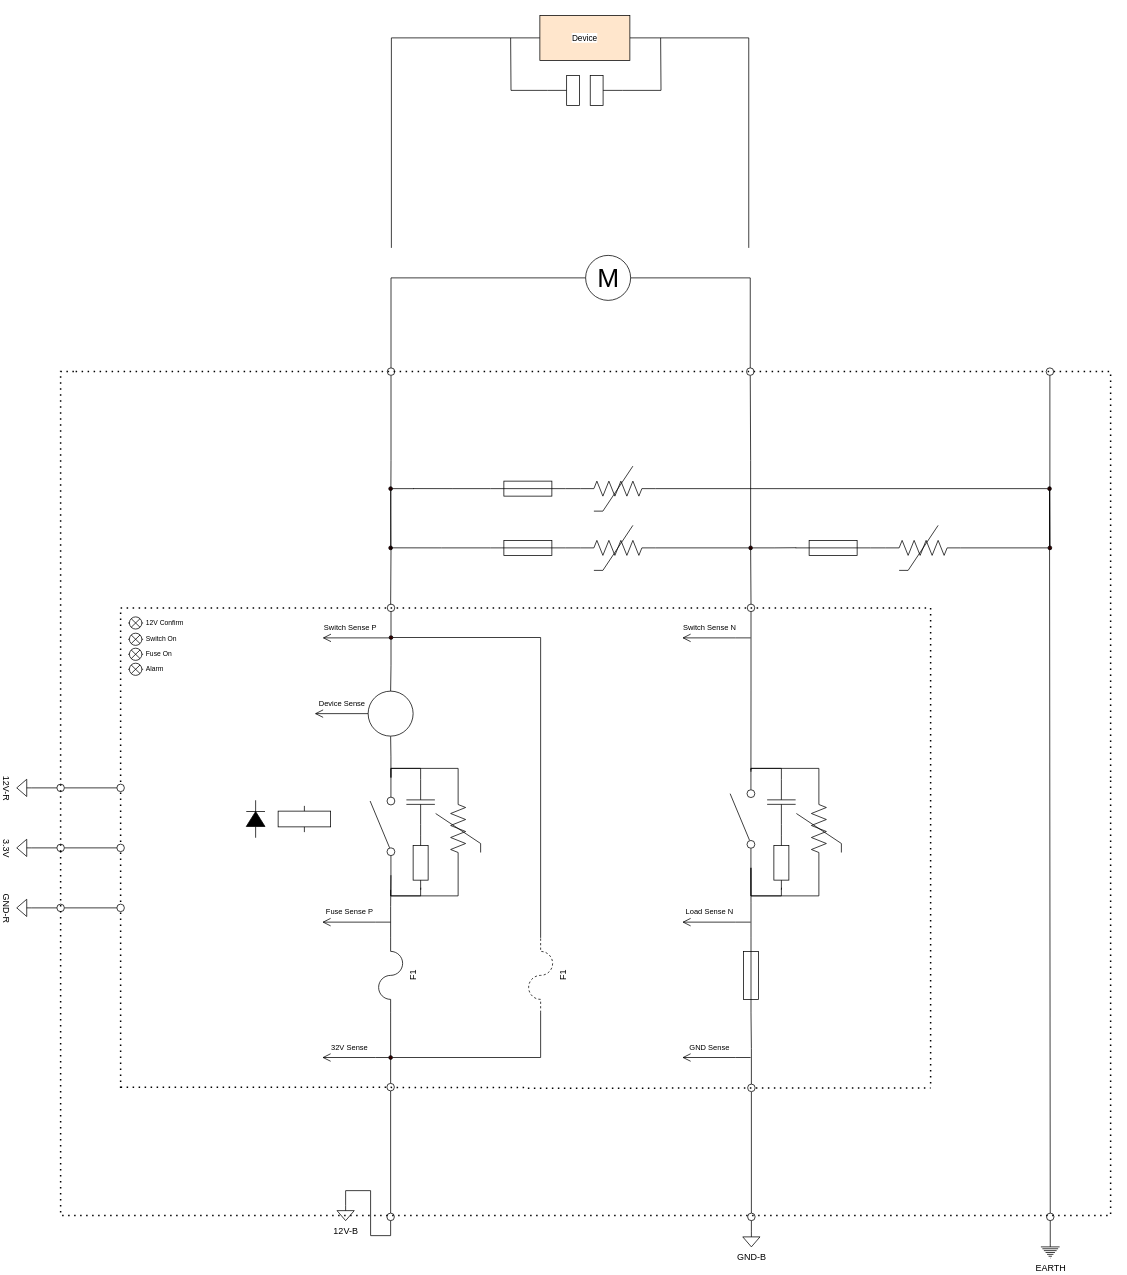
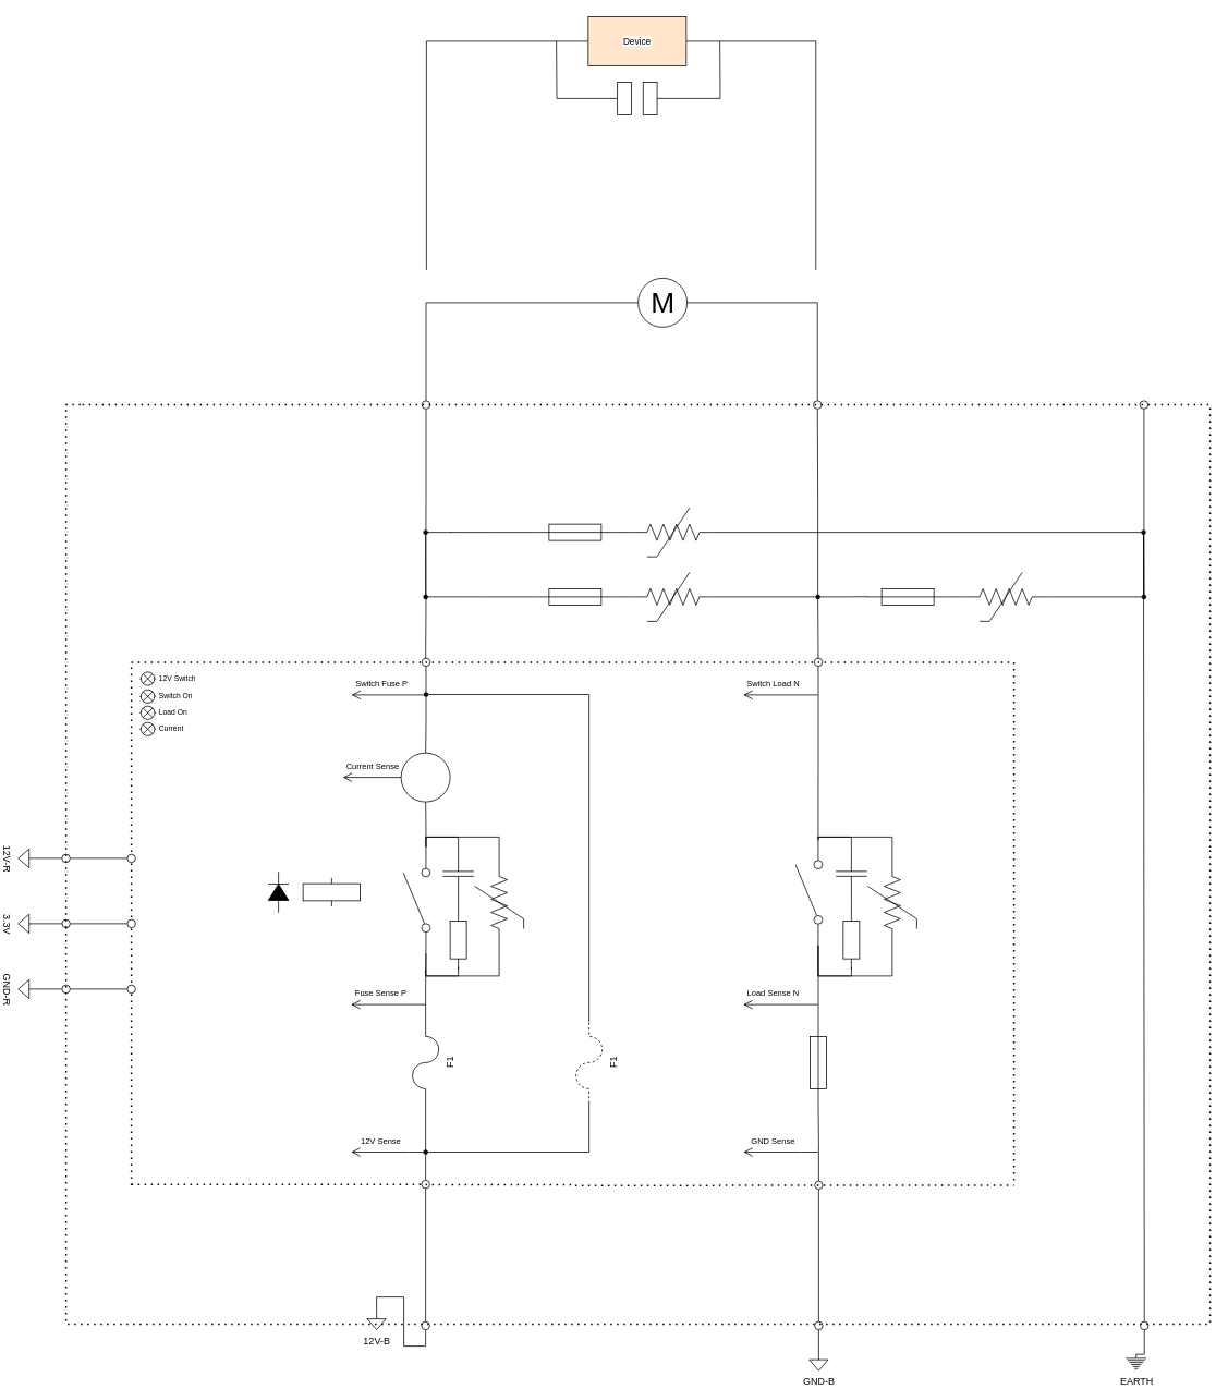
- <mxCell id="131" value="12V Confirm" style="text;html=1;align=left;verticalAlign=middle;whiteSpace=wrap;rounded=0;fontSize=9;" vertex="1" parent="129"><mxGeometry x="22" width="60" height="22.5" as="geometry" /></mxCell>
+ <mxCell id="131" value="12V Switch" style="text;html=1;align=left;verticalAlign=middle;whiteSpace=wrap;rounded=0;fontSize=9;" vertex="1" parent="129"><mxGeometry x="22" width="60" height="22.5" as="geometry" /></mxCell>
- <mxCell id="125" value="Switch Sense P" style="verticalLabelPosition=top;verticalAlign=bottom;shape=mxgraph.electrical.signal_sources.current_flow;shadow=0;dashed=0;align=center;strokeWidth=1;fontSize=10;html=1;fontFamily=Helvetica;fontColor=default;labelBackgroundColor=default;flipH=1;" parent="1" vertex="1"><mxGeometry x="430.5" y="845" width="70" height="10" as="geometry" /></mxCell>
+ <mxCell id="125" value="Switch Fuse P" style="verticalLabelPosition=top;verticalAlign=bottom;shape=mxgraph.electrical.signal_sources.current_flow;shadow=0;dashed=0;align=center;strokeWidth=1;fontSize=10;html=1;fontFamily=Helvetica;fontColor=default;labelBackgroundColor=default;flipH=1;" parent="1" vertex="1"><mxGeometry x="430.5" y="845" width="70" height="10" as="geometry" /></mxCell>
- <mxCell id="127" value="Switch Sense N" style="verticalLabelPosition=top;verticalAlign=bottom;shape=mxgraph.electrical.signal_sources.current_flow;shadow=0;dashed=0;align=center;strokeWidth=1;fontSize=10;html=1;fontFamily=Helvetica;fontColor=default;labelBackgroundColor=default;flipH=1;" parent="1" vertex="1"><mxGeometry x="910" y="845" width="70" height="10" as="geometry" /></mxCell>
+ <mxCell id="127" value="Switch Load N" style="verticalLabelPosition=top;verticalAlign=bottom;shape=mxgraph.electrical.signal_sources.current_flow;shadow=0;dashed=0;align=center;strokeWidth=1;fontSize=10;html=1;fontFamily=Helvetica;fontColor=default;labelBackgroundColor=default;flipH=1;" parent="1" vertex="1"><mxGeometry x="910" y="845" width="70" height="10" as="geometry" /></mxCell>
- <mxCell id="137" value="Fuse On" style="text;html=1;align=left;verticalAlign=middle;whiteSpace=wrap;rounded=0;fontSize=9;" vertex="1" parent="135"><mxGeometry x="22" y="1" width="50" height="22.5" as="geometry" /></mxCell>
+ <mxCell id="137" value="Load On" style="text;html=1;align=left;verticalAlign=middle;whiteSpace=wrap;rounded=0;fontSize=9;" vertex="1" parent="135"><mxGeometry x="22" y="1" width="50" height="22.5" as="geometry" /></mxCell>
- <mxCell id="140" value="Alarm" style="text;html=1;align=left;verticalAlign=middle;whiteSpace=wrap;rounded=0;fontSize=9;" vertex="1" parent="138"><mxGeometry x="22" y="1" width="50" height="22.5" as="geometry" /></mxCell>
+ <mxCell id="140" value="Current" style="text;html=1;align=left;verticalAlign=middle;whiteSpace=wrap;rounded=0;fontSize=9;" vertex="1" parent="138"><mxGeometry x="22" y="1" width="50" height="22.5" as="geometry" /></mxCell>
- <mxCell id="128" value="Device Sense" style="verticalLabelPosition=top;verticalAlign=bottom;shape=mxgraph.electrical.signal_sources.current_flow;shadow=0;dashed=0;align=center;strokeWidth=1;fontSize=10;html=1;fontFamily=Helvetica;fontColor=default;labelBackgroundColor=default;flipH=1;" vertex="1" parent="1"><mxGeometry x="420" y="946" width="70" height="10" as="geometry" /></mxCell>
+ <mxCell id="128" value="Current Sense" style="verticalLabelPosition=top;verticalAlign=bottom;shape=mxgraph.electrical.signal_sources.current_flow;shadow=0;dashed=0;align=center;strokeWidth=1;fontSize=10;html=1;fontFamily=Helvetica;fontColor=default;labelBackgroundColor=default;flipH=1;" vertex="1" parent="1"><mxGeometry x="420" y="946" width="70" height="10" as="geometry" /></mxCell>
- <mxCell id="117" value="32V Sense" style="verticalLabelPosition=top;verticalAlign=bottom;shape=mxgraph.electrical.signal_sources.current_flow;shadow=0;dashed=0;align=center;strokeWidth=1;fontSize=10;html=1;fontFamily=Helvetica;fontColor=default;labelBackgroundColor=default;flipH=1;" parent="1" vertex="1"><mxGeometry x="430" y="1404.5" width="70" height="10" as="geometry" /></mxCell>
+ <mxCell id="117" value="12V Sense" style="verticalLabelPosition=top;verticalAlign=bottom;shape=mxgraph.electrical.signal_sources.current_flow;shadow=0;dashed=0;align=center;strokeWidth=1;fontSize=10;html=1;fontFamily=Helvetica;fontColor=default;labelBackgroundColor=default;flipH=1;" parent="1" vertex="1"><mxGeometry x="430" y="1404.5" width="70" height="10" as="geometry" /></mxCell>
- <mxCell id="18" value="GND-B" style="pointerEvents=1;verticalLabelPosition=bottom;shadow=0;dashed=0;align=center;html=1;verticalAlign=top;shape=mxgraph.electrical.signal_sources.signal_ground;" parent="1" vertex="1"><mxGeometry x="989.5" y="1642" width="23" height="20" as="geometry" /></mxCell>
+ <mxCell id="18" value="GND-B" style="pointerEvents=1;verticalLabelPosition=bottom;shadow=0;dashed=0;align=center;html=1;verticalAlign=top;shape=mxgraph.electrical.signal_sources.signal_ground;" parent="1" vertex="1"><mxGeometry x="989.5" y="1657" width="23" height="20" as="geometry" /></mxCell>
- <mxCell id="16" value="EARTH" style="pointerEvents=1;verticalLabelPosition=bottom;shadow=0;dashed=0;align=center;html=1;verticalAlign=top;shape=mxgraph.electrical.signal_sources.protective_earth;" parent="1" vertex="1"><mxGeometry x="1387" y="1657" width="25" height="20" as="geometry" /></mxCell>
+ <mxCell id="16" value="EARTH" style="pointerEvents=1;verticalLabelPosition=bottom;shadow=0;dashed=0;align=center;html=1;verticalAlign=top;shape=mxgraph.electrical.signal_sources.protective_earth;" parent="1" vertex="1"><mxGeometry x="1377" y="1657" width="25" height="20" as="geometry" /></mxCell>
